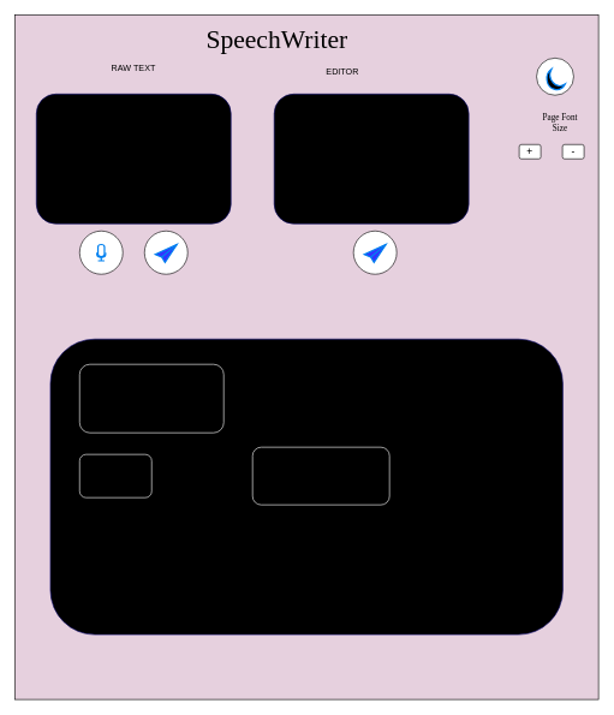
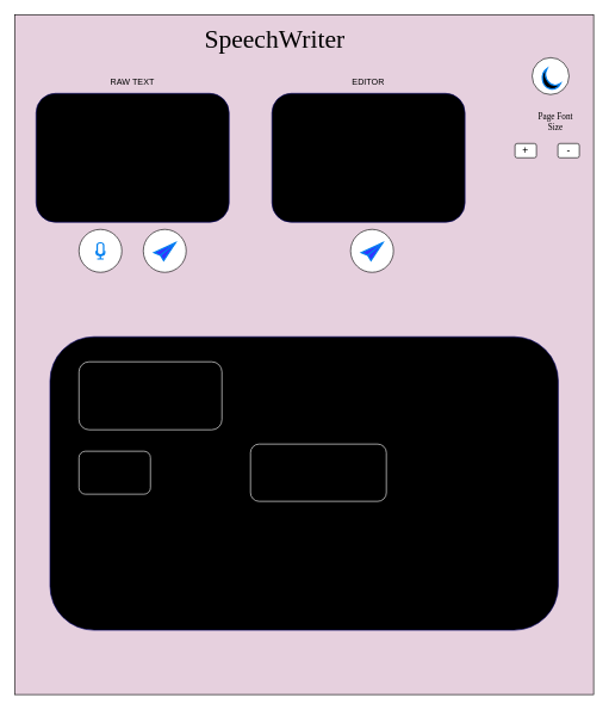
- <mxCell id="10" value="RAW TEXT" style="text;html=1;strokeColor=none;fillColor=none;align=center;verticalAlign=middle;whiteSpace=wrap;rounded=0;" vertex="1" parent="1"><mxGeometry x="130" y="80" width="110" height="30" as="geometry" /></mxCell>
+ <mxCell id="10" value="RAW TEXT" style="text;html=1;strokeColor=none;fillColor=none;align=center;verticalAlign=middle;whiteSpace=wrap;rounded=0;" vertex="1" parent="1"><mxGeometry x="130" y="100" width="110" height="30" as="geometry" /></mxCell>
- <mxCell id="12" value="EDITOR" style="text;html=1;strokeColor=none;fillColor=none;align=center;verticalAlign=middle;whiteSpace=wrap;rounded=0;" vertex="1" parent="1"><mxGeometry x="420" y="85" width="110" height="30" as="geometry" /></mxCell>
+ <mxCell id="12" value="EDITOR" style="text;html=1;strokeColor=none;fillColor=none;align=center;verticalAlign=middle;whiteSpace=wrap;rounded=0;" vertex="1" parent="1"><mxGeometry x="460" y="100" width="110" height="30" as="geometry" /></mxCell>
